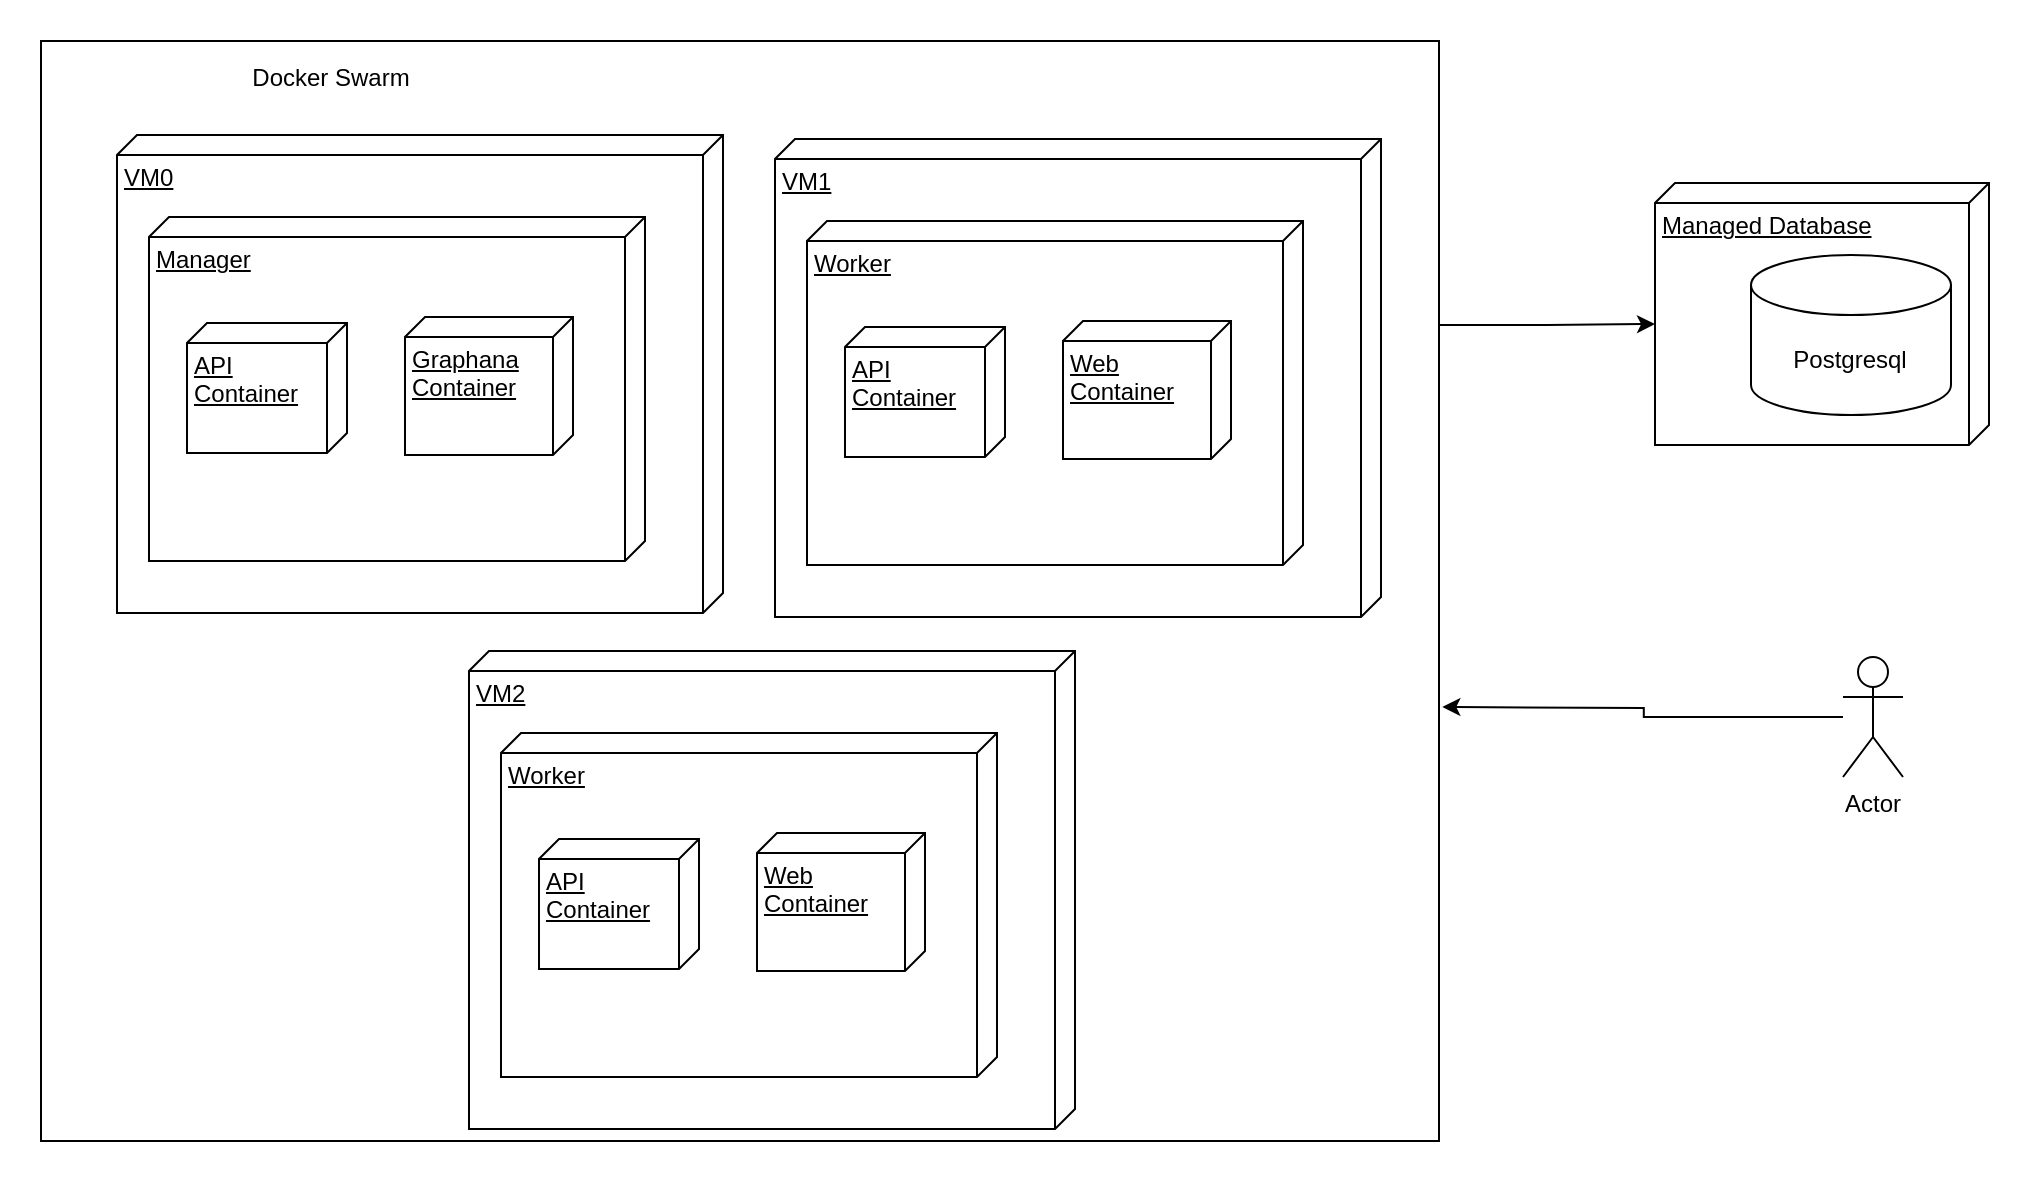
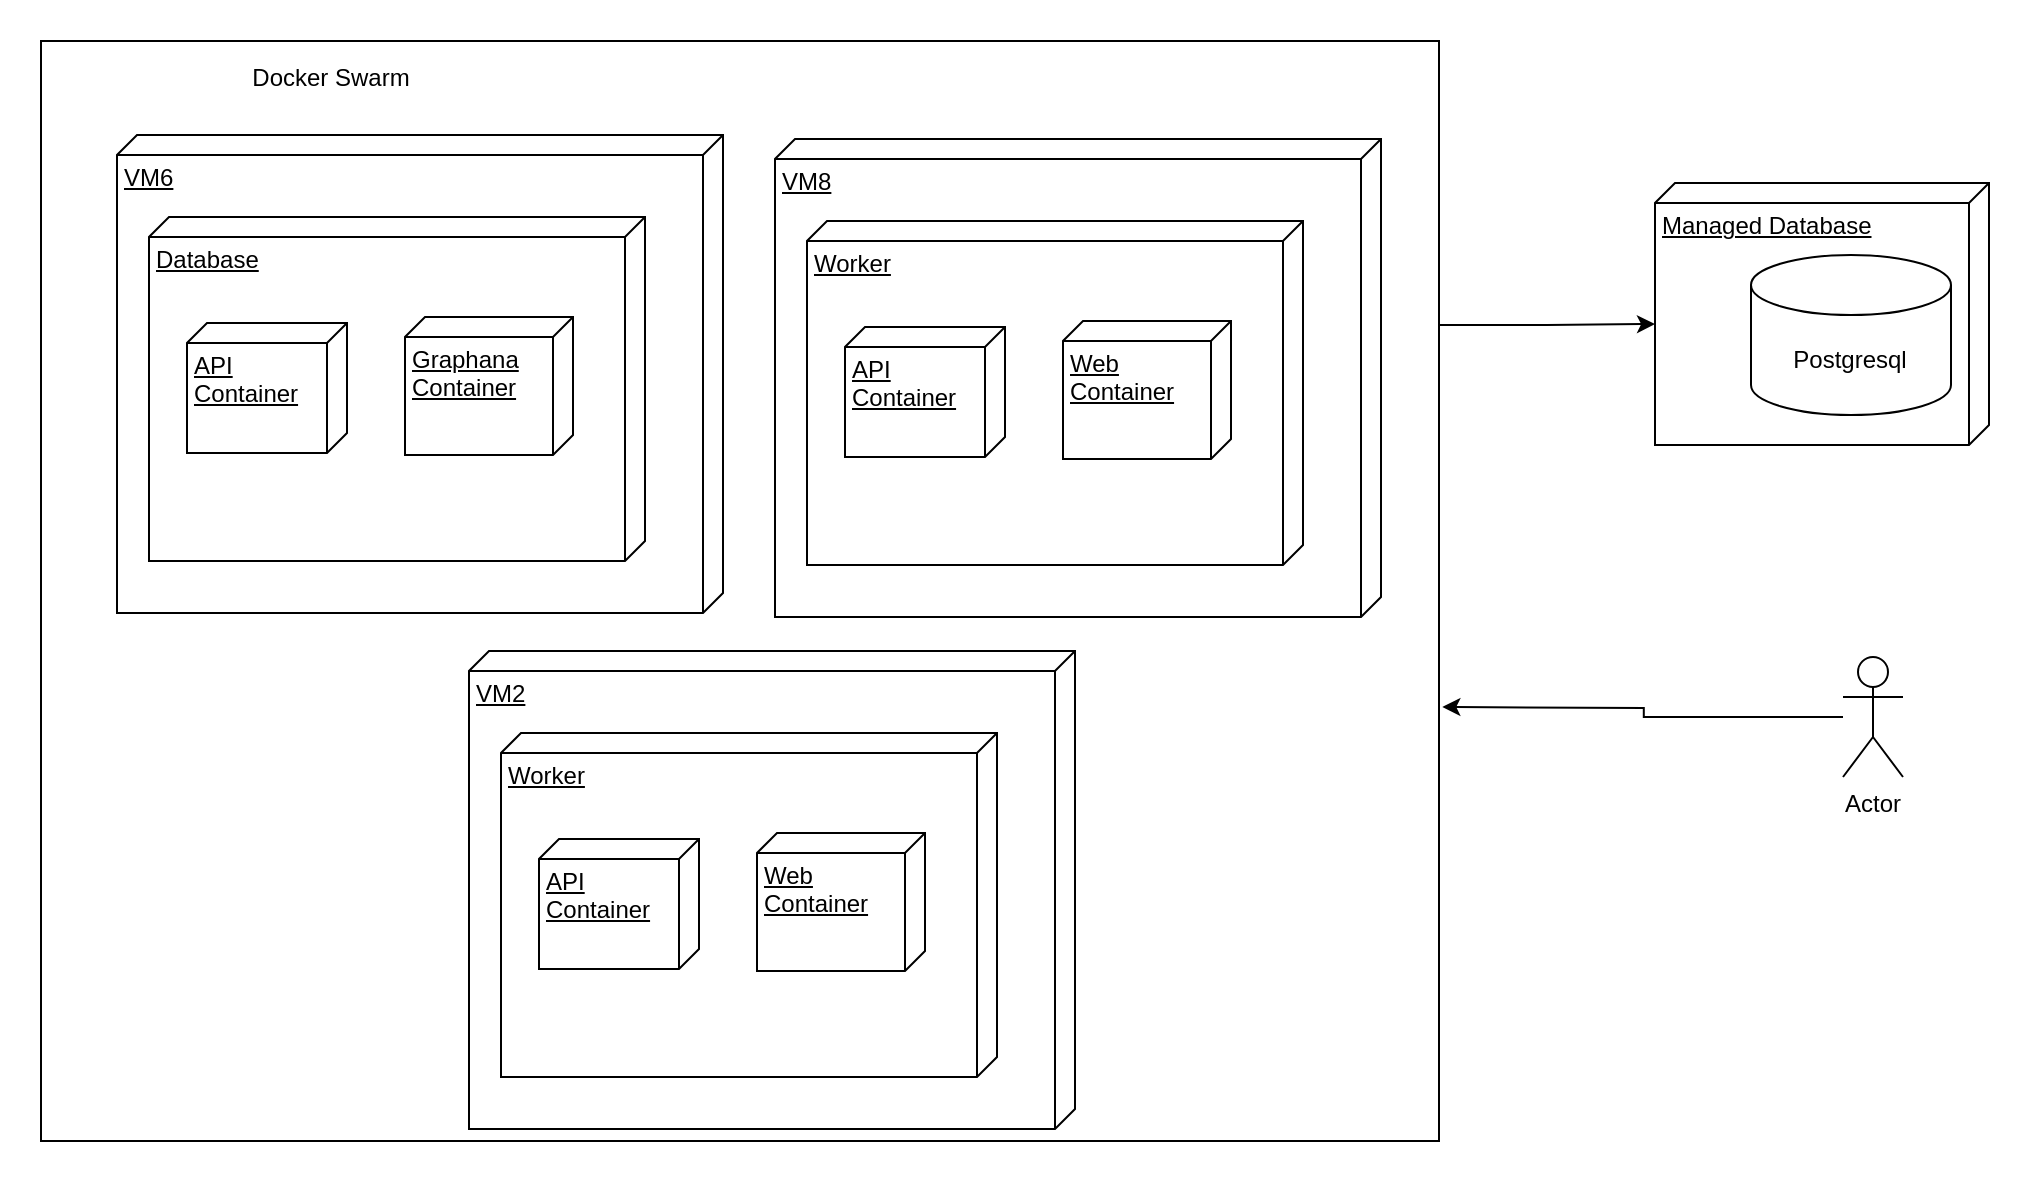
- <mxCell id="4" value="VM0" style="verticalAlign=top;align=left;spacingTop=8;spacingLeft=2;spacingRight=12;shape=cube;size=10;direction=south;fontStyle=4;html=1;whiteSpace=wrap;" vertex="1" parent="1"><mxGeometry x="58" y="67" width="303" height="239" as="geometry" /></mxCell>
+ <mxCell id="4" value="VM6" style="verticalAlign=top;align=left;spacingTop=8;spacingLeft=2;spacingRight=12;shape=cube;size=10;direction=south;fontStyle=4;html=1;whiteSpace=wrap;" vertex="1" parent="1"><mxGeometry x="58" y="67" width="303" height="239" as="geometry" /></mxCell>
- <mxCell id="10" value="VM1" style="verticalAlign=top;align=left;spacingTop=8;spacingLeft=2;spacingRight=12;shape=cube;size=10;direction=south;fontStyle=4;html=1;whiteSpace=wrap;" vertex="1" parent="1"><mxGeometry x="387" y="69" width="303" height="239" as="geometry" /></mxCell>
+ <mxCell id="10" value="VM8" style="verticalAlign=top;align=left;spacingTop=8;spacingLeft=2;spacingRight=12;shape=cube;size=10;direction=south;fontStyle=4;html=1;whiteSpace=wrap;" vertex="1" parent="1"><mxGeometry x="387" y="69" width="303" height="239" as="geometry" /></mxCell>
- <mxCell id="5" value="Manager" style="verticalAlign=top;align=left;spacingTop=8;spacingLeft=2;spacingRight=12;shape=cube;size=10;direction=south;fontStyle=4;html=1;whiteSpace=wrap;" vertex="1" parent="1"><mxGeometry x="74" y="108" width="248" height="172" as="geometry" /></mxCell>
+ <mxCell id="5" value="Database" style="verticalAlign=top;align=left;spacingTop=8;spacingLeft=2;spacingRight=12;shape=cube;size=10;direction=south;fontStyle=4;html=1;whiteSpace=wrap;" vertex="1" parent="1"><mxGeometry x="74" y="108" width="248" height="172" as="geometry" /></mxCell>
